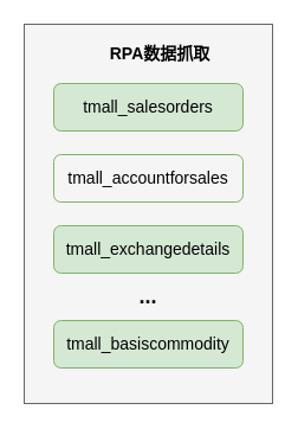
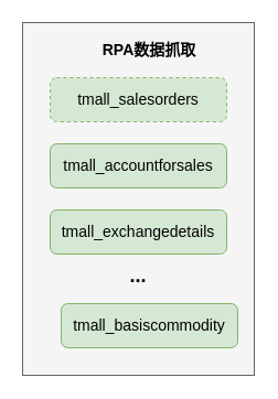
- <mxCell id="3" value="&lt;font style=&quot;font-size: 14px&quot;&gt;tmall_salesorders&lt;/font&gt;" style="rounded=1;whiteSpace=wrap;html=1;fillColor=#d5e8d4;strokeColor=#82b366;" vertex="1" parent="1"><mxGeometry x="45" y="70" width="160" height="40" as="geometry" /></mxCell>
+ <mxCell id="3" value="&lt;font style=&quot;font-size: 14px&quot;&gt;tmall_salesorders&lt;/font&gt;" style="rounded=1;whiteSpace=wrap;html=1;fillColor=#d5e8d4;strokeColor=#82b366;dashed=1;" vertex="1" parent="1"><mxGeometry x="45" y="70" width="160" height="40" as="geometry" /></mxCell>
- <mxCell id="5" value="&lt;font style=&quot;font-size: 14px&quot;&gt;tmall_accountforsales&lt;/font&gt;" style="rounded=1;whiteSpace=wrap;html=1;fillColor=#f5f5f5;strokeColor=#82b366;" vertex="1" parent="1"><mxGeometry x="45" y="130" width="160" height="40" as="geometry" /></mxCell>
+ <mxCell id="5" value="&lt;font style=&quot;font-size: 14px&quot;&gt;tmall_accountforsales&lt;/font&gt;" style="rounded=1;whiteSpace=wrap;html=1;fillColor=#d5e8d4;strokeColor=#82b366;" vertex="1" parent="1"><mxGeometry x="45" y="130" width="160" height="40" as="geometry" /></mxCell>
- <mxCell id="8" value="&lt;font style=&quot;font-size: 14px&quot;&gt;tmall_basiscommodity&lt;/font&gt;" style="rounded=1;whiteSpace=wrap;html=1;fillColor=#d5e8d4;strokeColor=#82b366;" vertex="1" parent="1"><mxGeometry x="45" y="270" width="160" height="40" as="geometry" /></mxCell>
+ <mxCell id="8" value="&lt;font style=&quot;font-size: 14px&quot;&gt;tmall_basiscommodity&lt;/font&gt;" style="rounded=1;whiteSpace=wrap;html=1;fillColor=#d5e8d4;strokeColor=#82b366;" vertex="1" parent="1"><mxGeometry x="55" y="275" width="160" height="40" as="geometry" /></mxCell>
